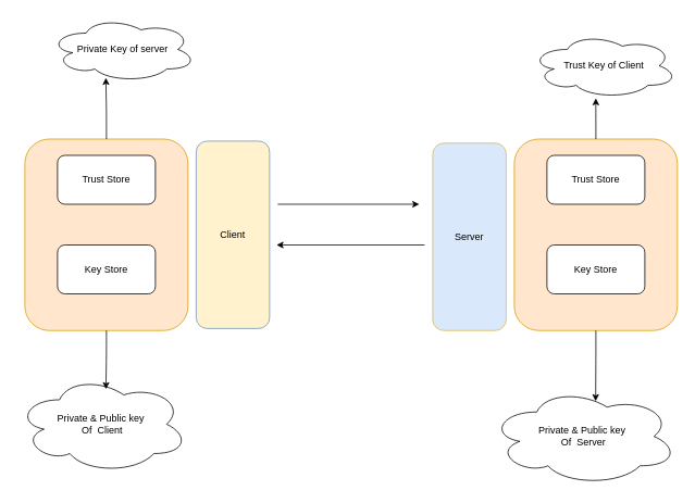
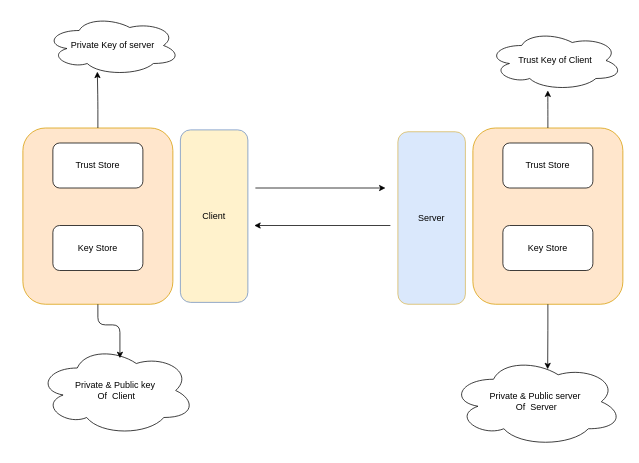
- <mxCell id="9" value="Private &amp;amp; Public key&amp;nbsp;&lt;div&gt;Of&amp;nbsp; Client&lt;/div&gt;" style="ellipse;shape=cloud;whiteSpace=wrap;html=1;rounded=1;" parent="1" vertex="1"><mxGeometry y="460" width="210" height="120" as="geometry" x="20" /></mxCell>
+ <mxCell id="9" value="Private &amp;amp; Public key&amp;nbsp;&lt;div&gt;Of&amp;nbsp; Client&lt;/div&gt;" style="ellipse;shape=cloud;whiteSpace=wrap;html=1;rounded=1;" parent="1" vertex="1"><mxGeometry x="50" y="460" width="210" height="120" as="geometry" /></mxCell>
- <mxCell id="15" value="Private &amp;amp; Public key&amp;nbsp;&lt;div&gt;Of&amp;nbsp; Server&lt;/div&gt;" style="ellipse;shape=cloud;whiteSpace=wrap;html=1;rounded=1;" parent="1" vertex="1"><mxGeometry x="600" y="475" width="230" height="120" as="geometry" /></mxCell>
+ <mxCell id="15" value="Private &amp;amp; Public server&amp;nbsp;&lt;div&gt;Of&amp;nbsp; Server&lt;/div&gt;" style="ellipse;shape=cloud;whiteSpace=wrap;html=1;rounded=1;" parent="1" vertex="1"><mxGeometry x="600" y="475" width="230" height="120" as="geometry" /></mxCell>
